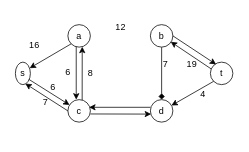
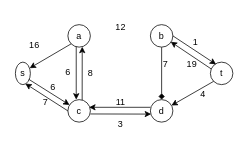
+ <mxCell id="29" value="1" style="text;html=1;align=center;verticalAlign=middle;resizable=0;points=[];autosize=1;strokeColor=none;fillColor=none;" vertex="1" parent="1"><mxGeometry x="245" y="40" width="30" height="30" as="geometry" /></mxCell>
+ <mxCell id="21" value="11" style="text;html=1;align=center;verticalAlign=middle;resizable=0;points=[];autosize=1;strokeColor=none;fillColor=none;" vertex="1" parent="1"><mxGeometry x="140" y="120" width="40" height="30" as="geometry" /></mxCell>
+ <mxCell id="22" value="3" style="text;html=1;align=center;verticalAlign=middle;resizable=0;points=[];autosize=1;strokeColor=none;fillColor=none;" vertex="1" parent="1"><mxGeometry x="145" y="150" width="30" height="30" as="geometry" /></mxCell>
